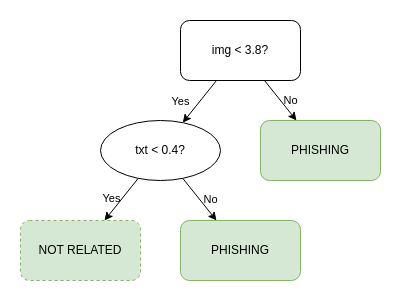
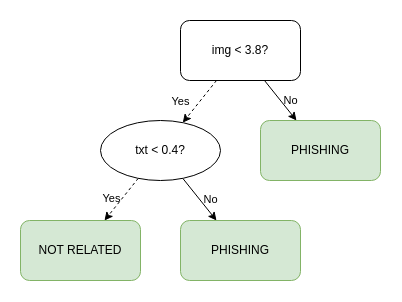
- <mxCell id="2" style="rounded=0;orthogonalLoop=1;jettySize=auto;html=1;" edge="1" parent="1" source="6" target="11"><mxGeometry relative="1" as="geometry" /></mxCell>
+ <mxCell id="2" style="rounded=0;orthogonalLoop=1;jettySize=auto;html=1;dashed=1;" edge="1" parent="1" source="6" target="11"><mxGeometry relative="1" as="geometry" /></mxCell>
- <mxCell id="9" style="edgeStyle=none;rounded=0;orthogonalLoop=1;jettySize=auto;html=1;" edge="1" parent="1" source="11" target="14"><mxGeometry relative="1" as="geometry" /></mxCell>
+ <mxCell id="9" style="edgeStyle=none;rounded=0;orthogonalLoop=1;jettySize=auto;html=1;dashed=1;" edge="1" parent="1" source="11" target="14"><mxGeometry relative="1" as="geometry" /></mxCell>
- <mxCell id="14" value="NOT RELATED" style="rounded=1;whiteSpace=wrap;html=1;fillColor=#d5e8d4;strokeColor=#82b366;dashed=1;" vertex="1" parent="1"><mxGeometry x="20" y="220" width="120" height="60" as="geometry" /></mxCell>
+ <mxCell id="14" value="NOT RELATED" style="rounded=1;whiteSpace=wrap;html=1;fillColor=#d5e8d4;strokeColor=#82b366;" vertex="1" parent="1"><mxGeometry x="20" y="220" width="120" height="60" as="geometry" /></mxCell>
